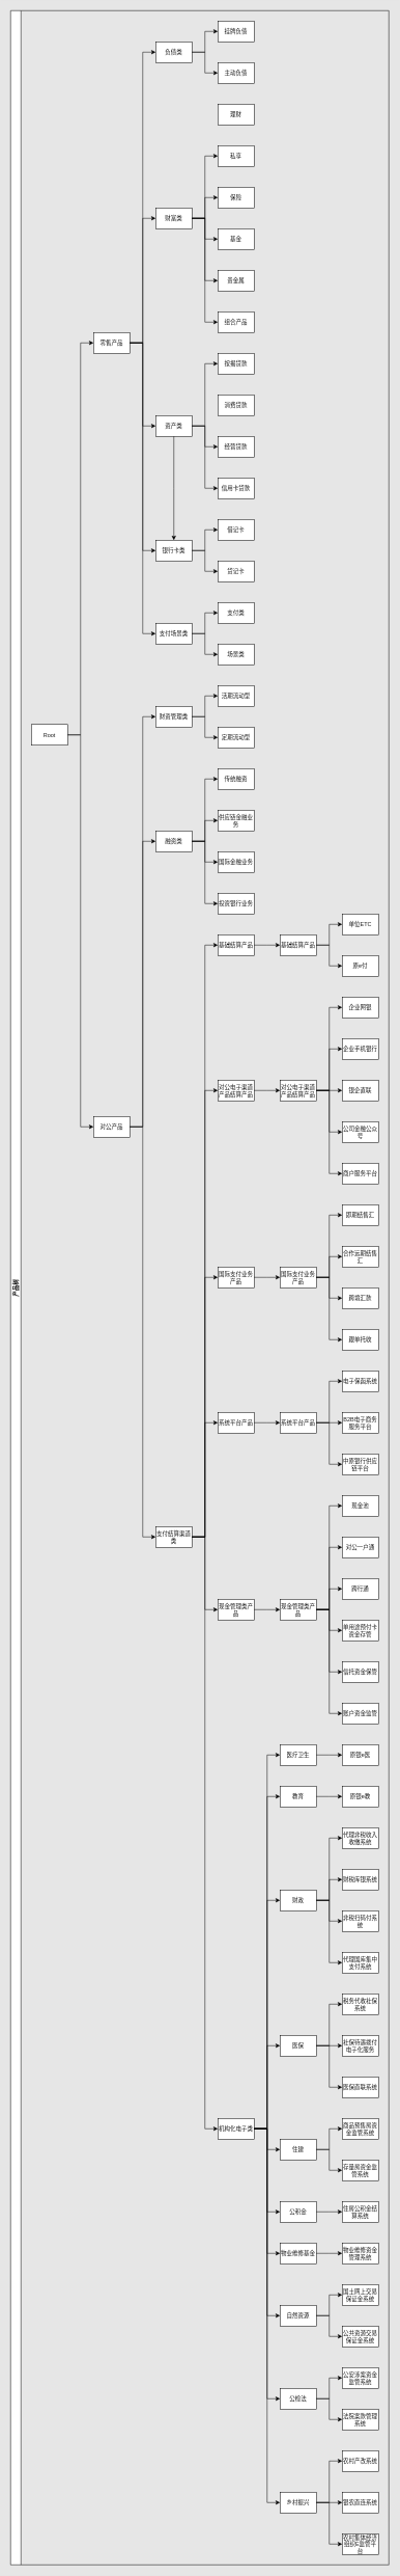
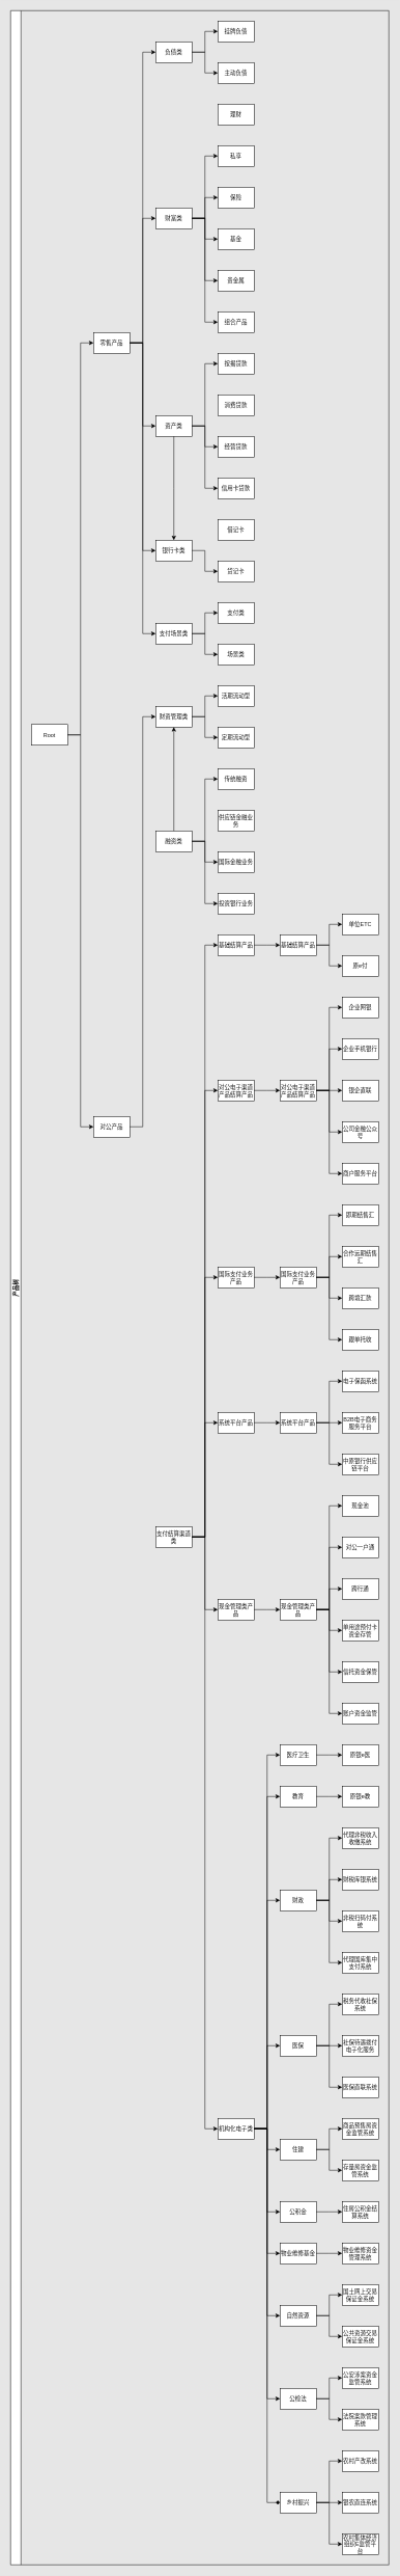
- <mxCell id="43" value="" style="edgeStyle=elbowEdgeStyle;elbow=horizontal;html=1;rounded=0;fontColor=#1A1A1A;strokeColor=#000000;fontSize=11;" parent="2" source="17" target="44" edge="1"><mxGeometry relative="1" as="geometry"><mxPoint x="420.0" y="-1457" as="sourcePoint" /></mxGeometry></mxCell>
- <mxCell id="61" value="" style="edgeStyle=elbowEdgeStyle;elbow=horizontal;html=1;rounded=0;fontColor=#1A1A1A;strokeColor=#000000;fontSize=11;" parent="2" source="52" target="62" edge="1"><mxGeometry relative="1" as="geometry"><mxPoint x="540.0" y="2085" as="sourcePoint" /></mxGeometry></mxCell>
+ <mxCell id="61" value="" style="edgeStyle=elbowEdgeStyle;elbow=horizontal;html=1;rounded=0;fontColor=#1A1A1A;strokeColor=#000000;fontSize=11;" parent="2" source="52" target="11" edge="1"><mxGeometry relative="1" as="geometry"><mxPoint x="540.0" y="2085" as="sourcePoint" /></mxGeometry></mxCell>
- <mxCell id="51" value="" style="edgeStyle=elbowEdgeStyle;elbow=horizontal;html=1;rounded=0;fontColor=#1A1A1A;strokeColor=#000000;fontSize=11;" parent="2" source="6" target="52" edge="1"><mxGeometry relative="1" as="geometry"><mxPoint x="420.0" y="983.0" as="sourcePoint" /></mxGeometry></mxCell>
- <mxCell id="53" value="" style="edgeStyle=elbowEdgeStyle;elbow=horizontal;html=1;rounded=0;fontColor=#1A1A1A;strokeColor=#000000;fontSize=11;" parent="2" source="6" target="54" edge="1"><mxGeometry relative="1" as="geometry"><mxPoint x="420.0" y="1003.0" as="sourcePoint" /></mxGeometry></mxCell>
- <mxCell id="97" value="" style="edgeStyle=elbowEdgeStyle;elbow=horizontal;html=1;rounded=0;fontColor=#1A1A1A;strokeColor=#000000;fontSize=11;" parent="2" source="78" target="98" edge="1"><mxGeometry relative="1" as="geometry"><mxPoint x="660.0" y="2919" as="sourcePoint" /></mxGeometry></mxCell>
+ <mxCell id="97" value="" style="edgeStyle=elbowEdgeStyle;elbow=horizontal;html=1;rounded=0;fontColor=#1A1A1A;strokeColor=#000000;fontSize=11;endArrow=diamond;" parent="2" source="78" target="98" edge="1"><mxGeometry relative="1" as="geometry"><mxPoint x="660.0" y="2919" as="sourcePoint" /></mxGeometry></mxCell>
